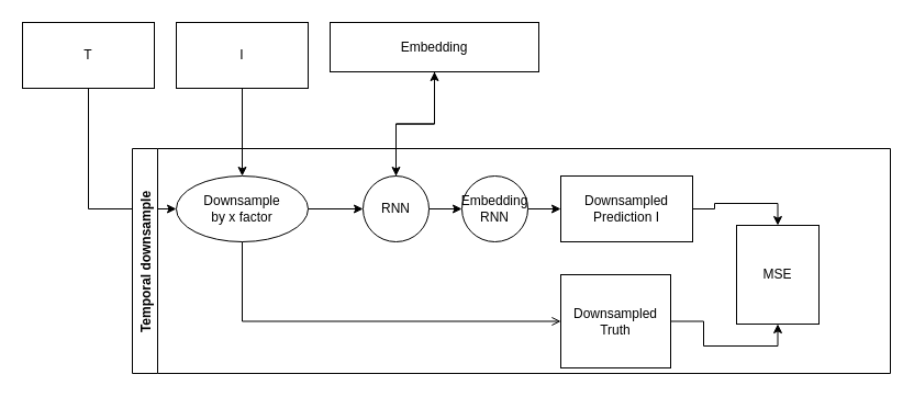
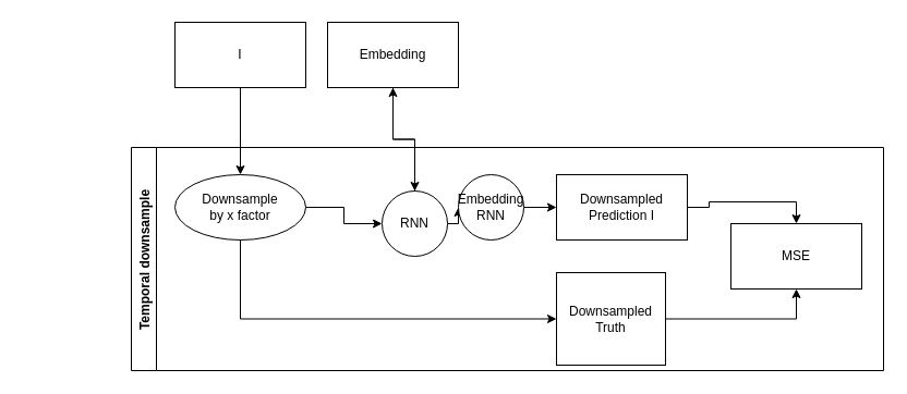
- <mxCell id="7" value="Embedding" style="whiteSpace=wrap;html=1;" parent="1" vertex="1"><mxGeometry x="300" y="20" width="190" height="45" as="geometry" /></mxCell>
+ <mxCell id="7" value="Embedding" style="whiteSpace=wrap;html=1;" parent="1" vertex="1"><mxGeometry x="300" y="20" width="120" height="60" as="geometry" /></mxCell>
- <mxCell id="3" value="T" style="whiteSpace=wrap;html=1;" parent="1" vertex="1"><mxGeometry x="20" y="20" width="120" height="60" as="geometry" /></mxCell>
- <mxCell id="2" style="edgeStyle=orthogonalEdgeStyle;rounded=0;orthogonalLoop=1;jettySize=auto;html=1;entryX=0;entryY=0.5;entryDx=0;entryDy=0;exitX=0.5;exitY=1;exitDx=0;exitDy=0;" parent="1" source="3" target="9" edge="1"><mxGeometry relative="1" as="geometry" /></mxCell>
- <mxCell id="11" value="RNN" style="ellipse;whiteSpace=wrap;html=1;" parent="8" vertex="1"><mxGeometry x="210" y="25" width="60" height="60" as="geometry" /></mxCell>
+ <mxCell id="11" value="RNN" style="ellipse;whiteSpace=wrap;html=1;" parent="8" vertex="1"><mxGeometry x="230" y="40" width="60" height="60" as="geometry" /></mxCell>
- <mxCell id="16" value="MSE" style="whiteSpace=wrap;html=1;" parent="8" vertex="1"><mxGeometry x="550" y="70" width="75" height="90" as="geometry" /></mxCell>
+ <mxCell id="16" value="MSE" style="whiteSpace=wrap;html=1;" parent="8" vertex="1"><mxGeometry x="550" y="70" width="120" height="60" as="geometry" /></mxCell>
- <mxCell id="15" style="edgeStyle=orthogonalEdgeStyle;rounded=0;orthogonalLoop=1;jettySize=auto;html=1;exitX=0.5;exitY=1;exitDx=0;exitDy=0;entryX=0;entryY=0.5;entryDx=0;entryDy=0;endArrow=open;" parent="8" source="9" target="14" edge="1"><mxGeometry relative="1" as="geometry" /></mxCell>
+ <mxCell id="15" style="edgeStyle=orthogonalEdgeStyle;rounded=0;orthogonalLoop=1;jettySize=auto;html=1;exitX=0.5;exitY=1;exitDx=0;exitDy=0;entryX=0;entryY=0.5;entryDx=0;entryDy=0;" parent="8" source="9" target="14" edge="1"><mxGeometry relative="1" as="geometry" /></mxCell>
